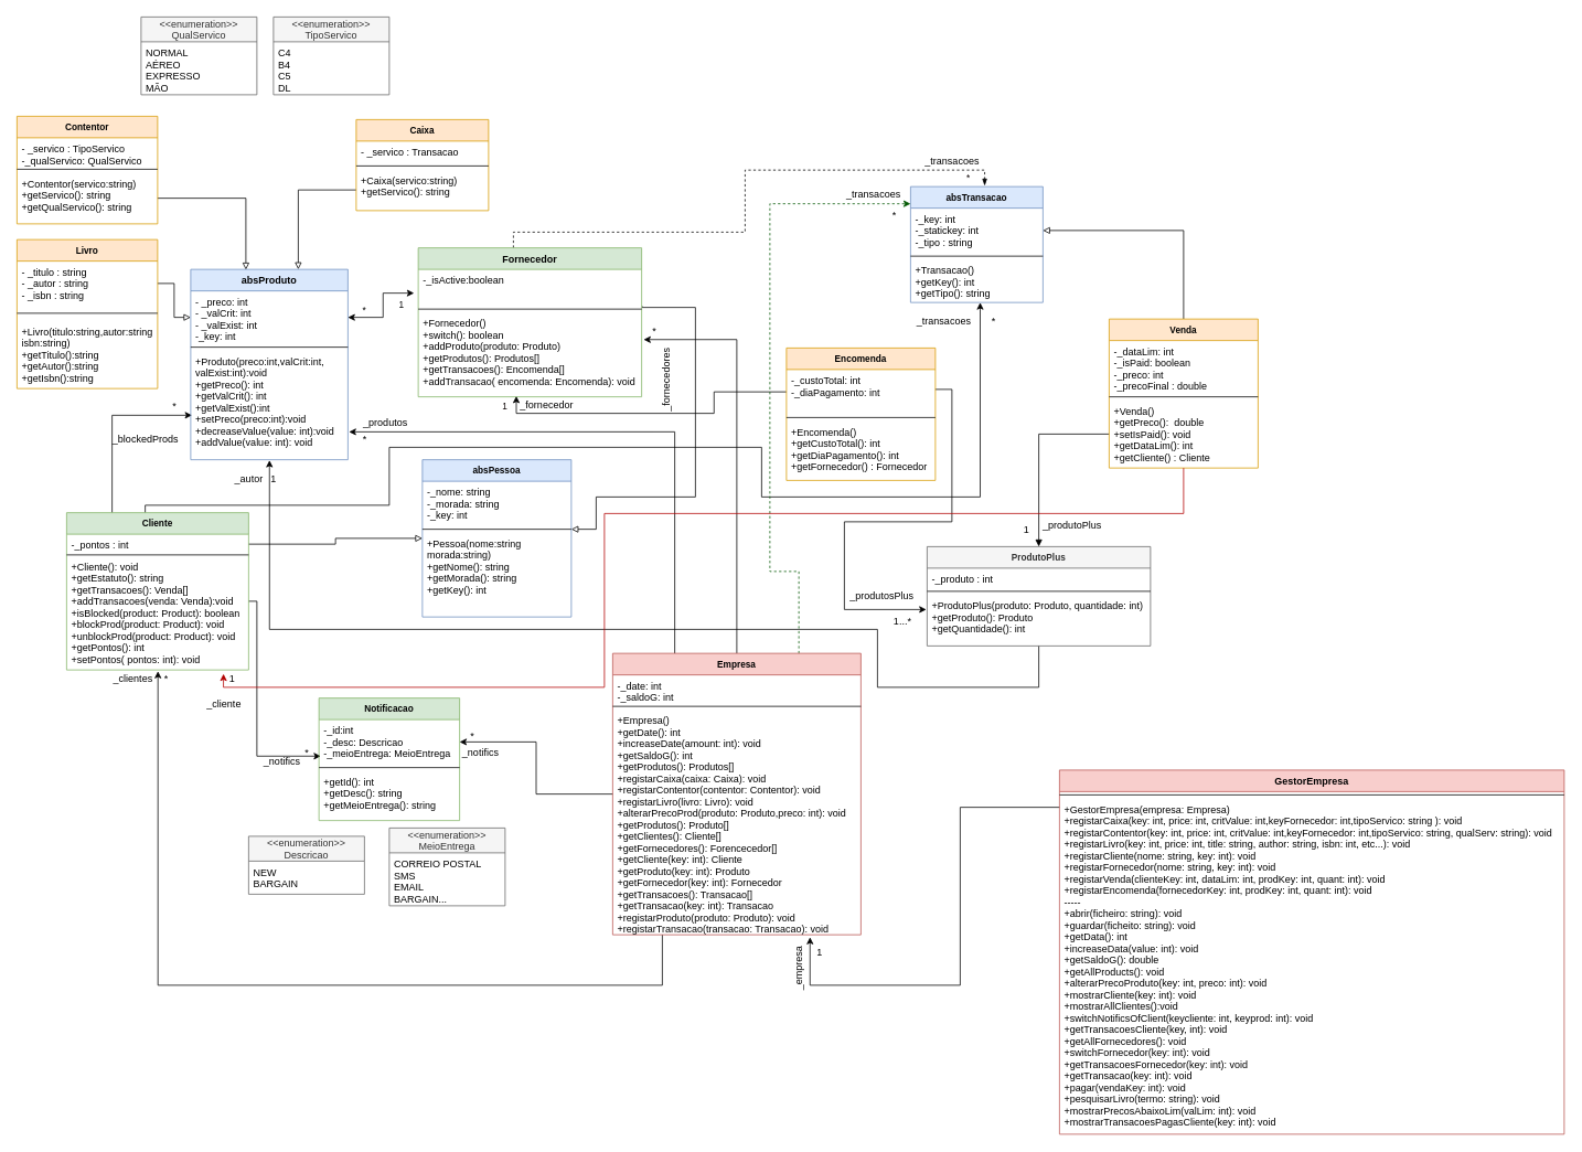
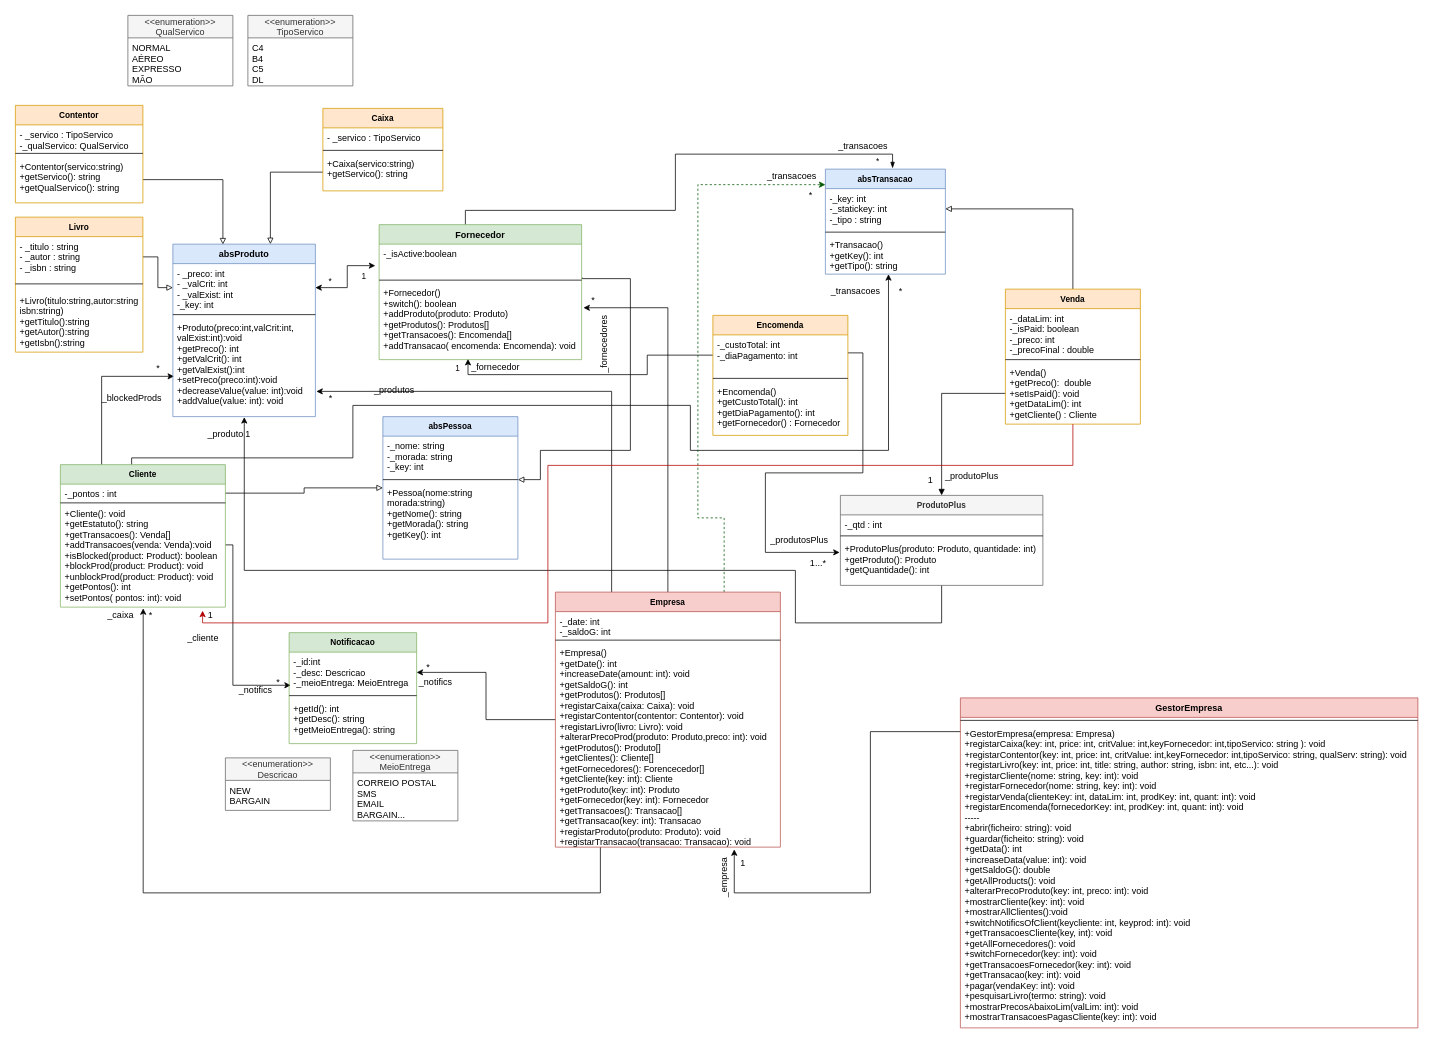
- <mxCell id="31" value="- _servico : Transacao" style="text;strokeColor=none;fillColor=none;align=left;verticalAlign=top;spacingLeft=4;spacingRight=4;overflow=hidden;rotatable=0;points=[[0,0.5],[1,0.5]];portConstraint=eastwest;" parent="30" vertex="1"><mxGeometry y="26" width="160" height="26" as="geometry" /></mxCell>
+ <mxCell id="31" value="- _servico : TipoServico" style="text;strokeColor=none;fillColor=none;align=left;verticalAlign=top;spacingLeft=4;spacingRight=4;overflow=hidden;rotatable=0;points=[[0,0.5],[1,0.5]];portConstraint=eastwest;" parent="30" vertex="1"><mxGeometry y="26" width="160" height="26" as="geometry" /></mxCell>
- <mxCell id="2" style="edgeStyle=orthogonalEdgeStyle;rounded=0;orthogonalLoop=1;jettySize=auto;html=1;entryX=0.56;entryY=-0.008;entryDx=0;entryDy=0;entryPerimeter=0;startArrow=none;startFill=0;endArrow=blockThin;endFill=1;fontSize=11;fontColor=#0A0000;dashed=1;" parent="1" source="46" target="18" edge="1"><mxGeometry relative="1" as="geometry"><Array as="points"><mxPoint x="620" y="280" /><mxPoint x="900" y="280" /><mxPoint x="900" y="205" /><mxPoint x="1190" y="205" /></Array></mxGeometry></mxCell>
+ <mxCell id="2" style="edgeStyle=orthogonalEdgeStyle;rounded=0;orthogonalLoop=1;jettySize=auto;html=1;entryX=0.56;entryY=-0.008;entryDx=0;entryDy=0;entryPerimeter=0;startArrow=none;startFill=0;endArrow=blockThin;endFill=1;fontSize=11;fontColor=#0A0000;" parent="1" source="46" target="18" edge="1"><mxGeometry relative="1" as="geometry"><Array as="points"><mxPoint x="620" y="280" /><mxPoint x="900" y="280" /><mxPoint x="900" y="205" /><mxPoint x="1190" y="205" /></Array></mxGeometry></mxCell>
- <mxCell id="90" value="_produtos" style="text;html=1;align=center;verticalAlign=middle;resizable=0;points=[];autosize=1;" parent="1" vertex="1"><mxGeometry x="430" y="500" width="70" height="20" as="geometry" /></mxCell>
+ <mxCell id="90" value="_produtos" style="text;html=1;align=center;verticalAlign=middle;resizable=0;points=[];autosize=1;" parent="1" vertex="1"><mxGeometry x="490" y="510" width="70" height="20" as="geometry" /></mxCell>
- <mxCell id="60" value="_autor" style="text;html=1;align=center;verticalAlign=middle;resizable=0;points=[];autosize=1;" parent="1" vertex="1"><mxGeometry x="270" y="568" width="60" height="20" as="geometry" /></mxCell>
+ <mxCell id="60" value="_produto" style="text;html=1;align=center;verticalAlign=middle;resizable=0;points=[];autosize=1;" parent="1" vertex="1"><mxGeometry x="270" y="568" width="60" height="20" as="geometry" /></mxCell>
- <mxCell id="53" value="-_produto : int" style="text;strokeColor=none;fillColor=none;align=left;verticalAlign=top;spacingLeft=4;spacingRight=4;overflow=hidden;rotatable=0;points=[[0,0.5],[1,0.5]];portConstraint=eastwest;" parent="52" vertex="1"><mxGeometry y="26" width="270" height="24" as="geometry" /></mxCell>
+ <mxCell id="53" value="-_qtd : int" style="text;strokeColor=none;fillColor=none;align=left;verticalAlign=top;spacingLeft=4;spacingRight=4;overflow=hidden;rotatable=0;points=[[0,0.5],[1,0.5]];portConstraint=eastwest;" parent="52" vertex="1"><mxGeometry y="26" width="270" height="24" as="geometry" /></mxCell>
- <mxCell id="86" value="_clientes" style="text;html=1;align=center;verticalAlign=middle;resizable=0;points=[];autosize=1;" parent="1" vertex="1"><mxGeometry x="130" y="810" width="60" height="20" as="geometry" /></mxCell>
+ <mxCell id="86" value="_caixa" style="text;html=1;align=center;verticalAlign=middle;resizable=0;points=[];autosize=1;" parent="1" vertex="1"><mxGeometry x="130" y="810" width="60" height="20" as="geometry" /></mxCell>
